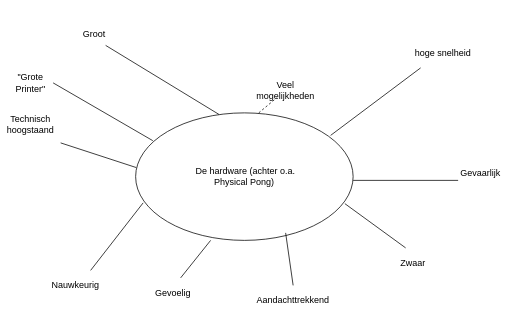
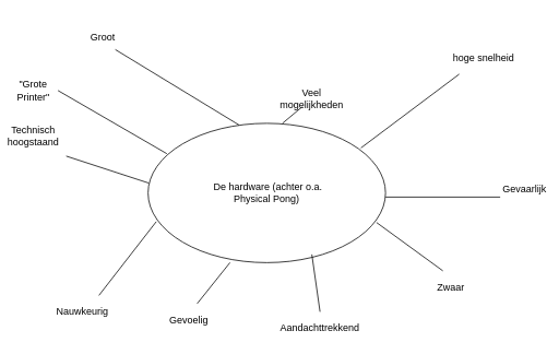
- <mxCell id="19" value="" style="endArrow=none;html=1;exitX=0.566;exitY=0;exitDx=0;exitDy=0;exitPerimeter=0;dashed=1;" edge="1" parent="1" source="2" target="20"><mxGeometry width="50" height="50" relative="1" as="geometry"><mxPoint x="330" y="270" as="sourcePoint" /><mxPoint x="380" y="70" as="targetPoint" /></mxGeometry></mxCell>
+ <mxCell id="19" value="" style="endArrow=none;html=1;exitX=0.566;exitY=0;exitDx=0;exitDy=0;exitPerimeter=0;" edge="1" parent="1" source="2" target="20"><mxGeometry width="50" height="50" relative="1" as="geometry"><mxPoint x="330" y="270" as="sourcePoint" /><mxPoint x="380" y="70" as="targetPoint" /></mxGeometry></mxCell>
